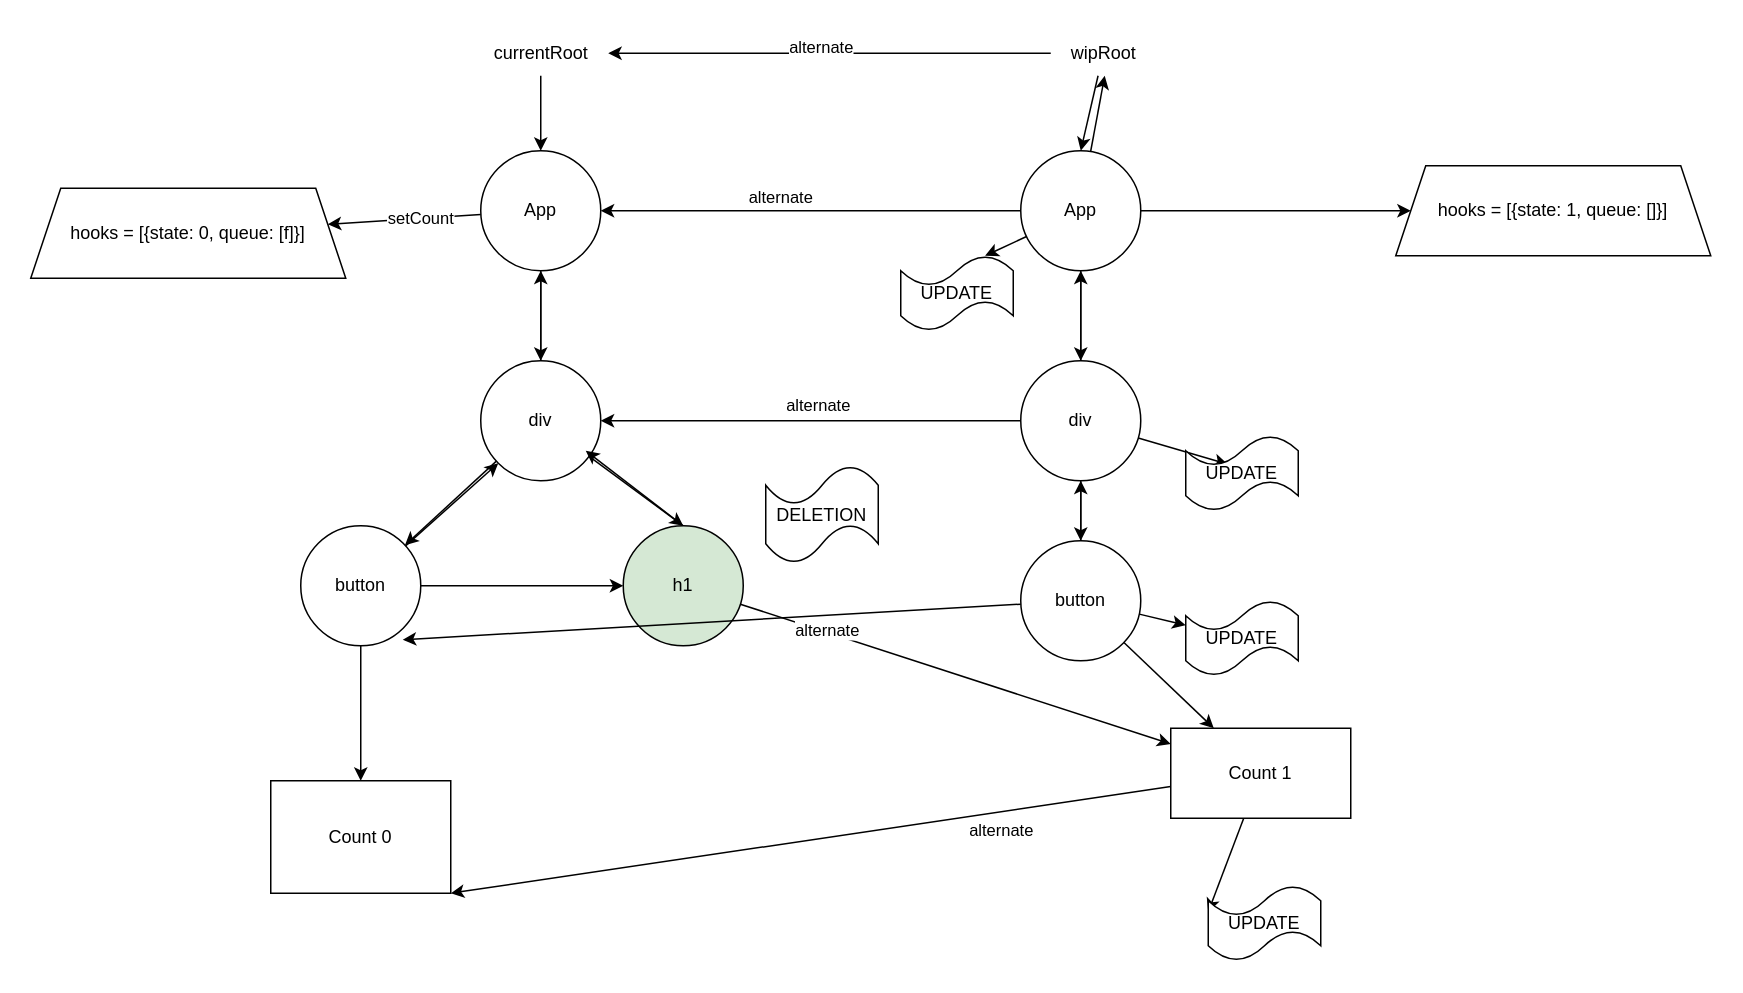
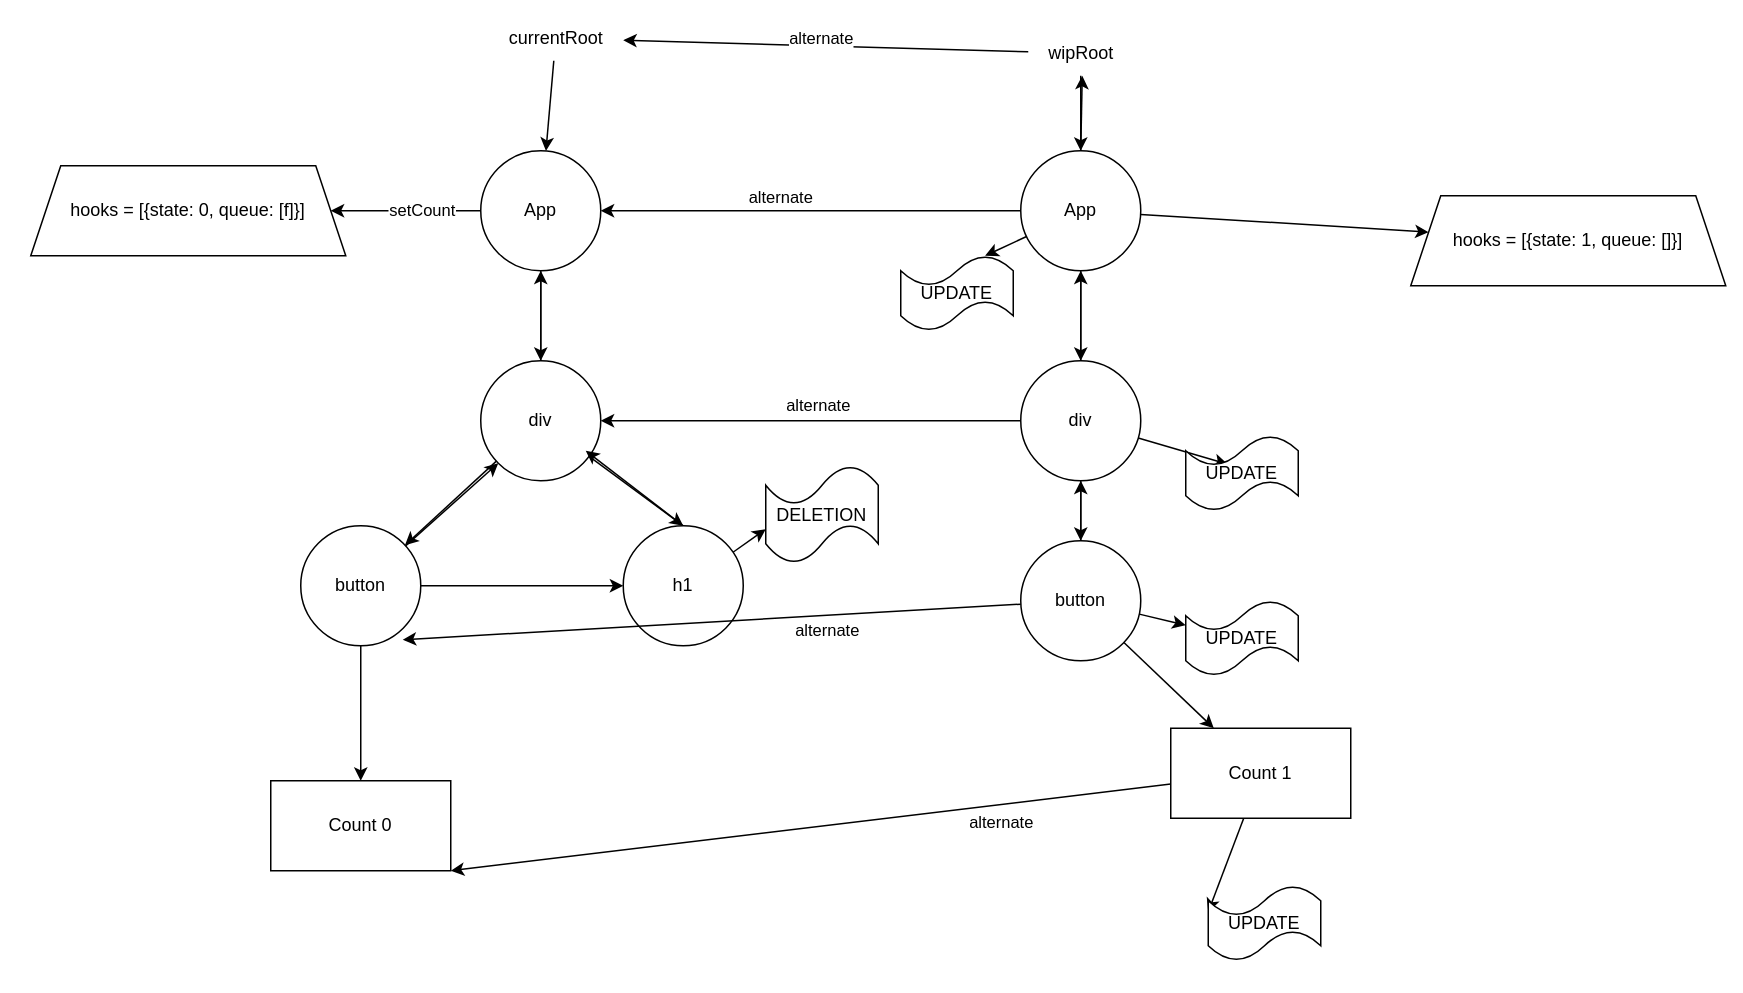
- <mxCell id="11" value="currentRoot&lt;br&gt;" style="text;html=1;align=center;verticalAlign=middle;resizable=0;points=[];autosize=1;strokeColor=none;fillColor=none;" vertex="1" parent="1"><mxGeometry x="315" y="20" width="90" height="30" as="geometry" /></mxCell>
+ <mxCell id="11" value="currentRoot&lt;br&gt;" style="text;html=1;align=center;verticalAlign=middle;resizable=0;points=[];autosize=1;strokeColor=none;fillColor=none;" vertex="1" parent="1"><mxGeometry x="325" y="10" width="90" height="30" as="geometry" /></mxCell>
- <mxCell id="24" value="wipRoot" style="text;html=1;align=center;verticalAlign=middle;resizable=0;points=[];autosize=1;strokeColor=none;fillColor=none;" vertex="1" parent="1"><mxGeometry x="700" y="20" width="70" height="30" as="geometry" /></mxCell>
+ <mxCell id="24" value="wipRoot" style="text;html=1;align=center;verticalAlign=middle;resizable=0;points=[];autosize=1;strokeColor=none;fillColor=none;" vertex="1" parent="1"><mxGeometry x="685" y="20" width="70" height="30" as="geometry" /></mxCell>
- <mxCell id="39" value="hooks = [{state: 1, queue: []}]" style="shape=trapezoid;perimeter=trapezoidPerimeter;whiteSpace=wrap;html=1;fixedSize=1;" vertex="1" parent="1"><mxGeometry x="930" y="110" width="210" height="60" as="geometry" /></mxCell>
+ <mxCell id="39" value="hooks = [{state: 1, queue: []}]" style="shape=trapezoid;perimeter=trapezoidPerimeter;whiteSpace=wrap;html=1;fixedSize=1;" vertex="1" parent="1"><mxGeometry x="940" y="130" width="210" height="60" as="geometry" /></mxCell>
- <mxCell id="12" value="hooks = [{state: 0, queue: [f]}]" style="shape=trapezoid;perimeter=trapezoidPerimeter;whiteSpace=wrap;html=1;fixedSize=1;" vertex="1" parent="1"><mxGeometry x="20" y="125" width="210" height="60" as="geometry" /></mxCell>
+ <mxCell id="12" value="hooks = [{state: 0, queue: [f]}]" style="shape=trapezoid;perimeter=trapezoidPerimeter;whiteSpace=wrap;html=1;fixedSize=1;" vertex="1" parent="1"><mxGeometry x="20" y="110" width="210" height="60" as="geometry" /></mxCell>
- <mxCell id="20" value="h1" style="ellipse;whiteSpace=wrap;html=1;fillColor=#d5e8d4;" vertex="1" parent="1"><mxGeometry x="415" y="350" width="80" height="80" as="geometry" /></mxCell>
+ <mxCell id="20" value="h1" style="ellipse;whiteSpace=wrap;html=1;" vertex="1" parent="1"><mxGeometry x="415" y="350" width="80" height="80" as="geometry" /></mxCell>
- <mxCell id="19" style="edgeStyle=none;html=1;" edge="1" parent="1" source="20" target="50"><mxGeometry relative="1" as="geometry" /></mxCell>
+ <mxCell id="19" style="edgeStyle=none;html=1;entryX=0;entryY=0.65;entryDx=0;entryDy=0;entryPerimeter=0;" edge="1" parent="1" source="20" target="52"><mxGeometry relative="1" as="geometry" /></mxCell>
- <mxCell id="17" value="Count 0" style="whiteSpace=wrap;html=1;" vertex="1" parent="1"><mxGeometry x="180" y="520" width="120" height="75" as="geometry" /></mxCell>
+ <mxCell id="17" value="Count 0" style="whiteSpace=wrap;html=1;" vertex="1" parent="1"><mxGeometry x="180" y="520" width="120" height="60" as="geometry" /></mxCell>
